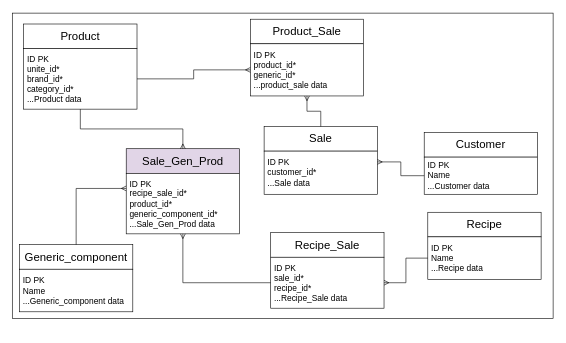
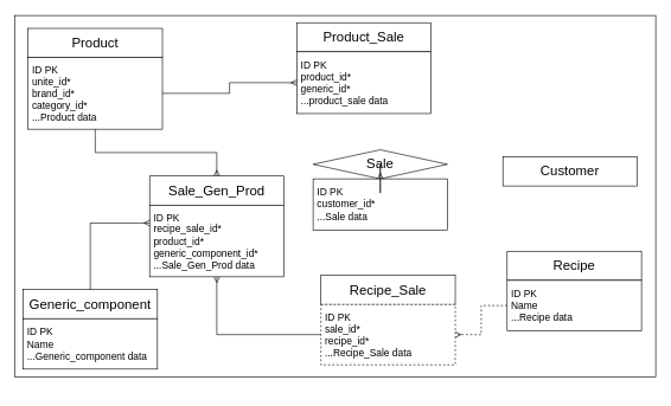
- <mxCell id="17" style="edgeStyle=orthogonalEdgeStyle;rounded=0;orthogonalLoop=1;jettySize=auto;html=1;entryX=0.5;entryY=1;entryDx=0;entryDy=0;endArrow=ERmany;endFill=0;" parent="1" source="4" target="8" edge="1"><mxGeometry relative="1" as="geometry" /></mxCell>
+ <mxCell id="17" style="edgeStyle=orthogonalEdgeStyle;rounded=0;orthogonalLoop=1;jettySize=auto;html=1;endArrow=ERmany;endFill=0;" parent="1" source="4" target="5" edge="1"><mxGeometry relative="1" as="geometry" /></mxCell>
- <mxCell id="4" value="&lt;font style=&quot;font-size: 19px;&quot;&gt;Sale&lt;/font&gt;" style="rounded=0;whiteSpace=wrap;html=1;" parent="3" vertex="1"><mxGeometry width="189" height="41" as="geometry" /></mxCell>
+ <mxCell id="4" value="&lt;font style=&quot;font-size: 19px;&quot;&gt;Sale&lt;/font&gt;" style="rhombus;whiteSpace=wrap;html=1;" parent="3" vertex="1"><mxGeometry width="189" height="41" as="geometry" /></mxCell>
- <mxCell id="29" value="&lt;font style=&quot;font-size: 19px;&quot;&gt;Sale_Gen_Prod&lt;/font&gt;" style="rounded=0;whiteSpace=wrap;html=1;fillColor=#e1d5e7;" parent="28" vertex="1"><mxGeometry width="189" height="41" as="geometry" /></mxCell>
+ <mxCell id="29" value="&lt;font style=&quot;font-size: 19px;&quot;&gt;Sale_Gen_Prod&lt;/font&gt;" style="rounded=0;whiteSpace=wrap;html=1;" parent="28" vertex="1"><mxGeometry width="189" height="41" as="geometry" /></mxCell>
- <mxCell id="12" value="" style="edgeStyle=orthogonalEdgeStyle;rounded=0;orthogonalLoop=1;jettySize=auto;html=1;endArrow=ERmany;endFill=0;entryX=1;entryY=0.25;entryDx=0;entryDy=0;" parent="1" source="11" target="5" edge="1"><mxGeometry relative="1" as="geometry" /></mxCell>
- <mxCell id="11" value="&lt;div style=&quot;font-size: 14px;&quot; align=&quot;left&quot;&gt;&lt;font style=&quot;font-size: 14px;&quot;&gt;&amp;nbsp;ID PK&lt;br&gt;&lt;/font&gt;&lt;/div&gt;&lt;div style=&quot;font-size: 14px;&quot; align=&quot;left&quot;&gt;&lt;font style=&quot;font-size: 14px;&quot;&gt;&amp;nbsp;Name&lt;/font&gt;&lt;/div&gt;&lt;div style=&quot;font-size: 14px;&quot; align=&quot;left&quot;&gt;&lt;font style=&quot;font-size: 14px;&quot;&gt;&amp;nbsp;...Customer data&lt;br&gt;&lt;/font&gt;&lt;/div&gt;" style="rounded=0;whiteSpace=wrap;html=1;align=left;" parent="9" vertex="1"><mxGeometry y="41" width="189" height="62" as="geometry" /></mxCell>
- <mxCell id="27" style="edgeStyle=orthogonalEdgeStyle;rounded=0;orthogonalLoop=1;jettySize=auto;html=1;endArrow=ERmany;endFill=0;entryX=1;entryY=0.5;entryDx=0;entryDy=0;" parent="1" source="20" target="26" edge="1"><mxGeometry relative="1" as="geometry"><mxPoint x="635" y="497" as="targetPoint" /></mxGeometry></mxCell>
+ <mxCell id="27" style="edgeStyle=orthogonalEdgeStyle;rounded=0;orthogonalLoop=1;jettySize=auto;html=1;endArrow=ERmany;endFill=0;entryX=1;entryY=0.5;entryDx=0;entryDy=0;dashed=1;" parent="1" source="20" target="26" edge="1"><mxGeometry relative="1" as="geometry"><mxPoint x="635" y="497" as="targetPoint" /></mxGeometry></mxCell>
- <mxCell id="26" value="&lt;div style=&quot;font-size: 14px;&quot; align=&quot;left&quot;&gt;&lt;font style=&quot;font-size: 14px;&quot;&gt;&amp;nbsp;ID PK&lt;/font&gt;&lt;/div&gt;&lt;div style=&quot;font-size: 14px;&quot; align=&quot;left&quot;&gt;&amp;nbsp;sale_id*&lt;/div&gt;&lt;div style=&quot;font-size: 14px;&quot; align=&quot;left&quot;&gt;&amp;nbsp;recipe_id*&lt;/div&gt;&lt;div style=&quot;font-size: 14px;&quot; align=&quot;left&quot;&gt;&lt;font style=&quot;font-size: 14px;&quot;&gt;&amp;nbsp;...Recipe_Sale data&lt;br&gt;&lt;/font&gt;&lt;/div&gt;" style="rounded=0;whiteSpace=wrap;html=1;align=left;" parent="24" vertex="1"><mxGeometry y="41" width="189" height="85" as="geometry" /></mxCell>
+ <mxCell id="26" value="&lt;div style=&quot;font-size: 14px;&quot; align=&quot;left&quot;&gt;&lt;font style=&quot;font-size: 14px;&quot;&gt;&amp;nbsp;ID PK&lt;/font&gt;&lt;/div&gt;&lt;div style=&quot;font-size: 14px;&quot; align=&quot;left&quot;&gt;&amp;nbsp;sale_id*&lt;/div&gt;&lt;div style=&quot;font-size: 14px;&quot; align=&quot;left&quot;&gt;&amp;nbsp;recipe_id*&lt;/div&gt;&lt;div style=&quot;font-size: 14px;&quot; align=&quot;left&quot;&gt;&lt;font style=&quot;font-size: 14px;&quot;&gt;&amp;nbsp;...Recipe_Sale data&lt;br&gt;&lt;/font&gt;&lt;/div&gt;" style="rounded=0;whiteSpace=wrap;html=1;align=left;dashed=1;" parent="24" vertex="1"><mxGeometry y="41" width="189" height="85" as="geometry" /></mxCell>
